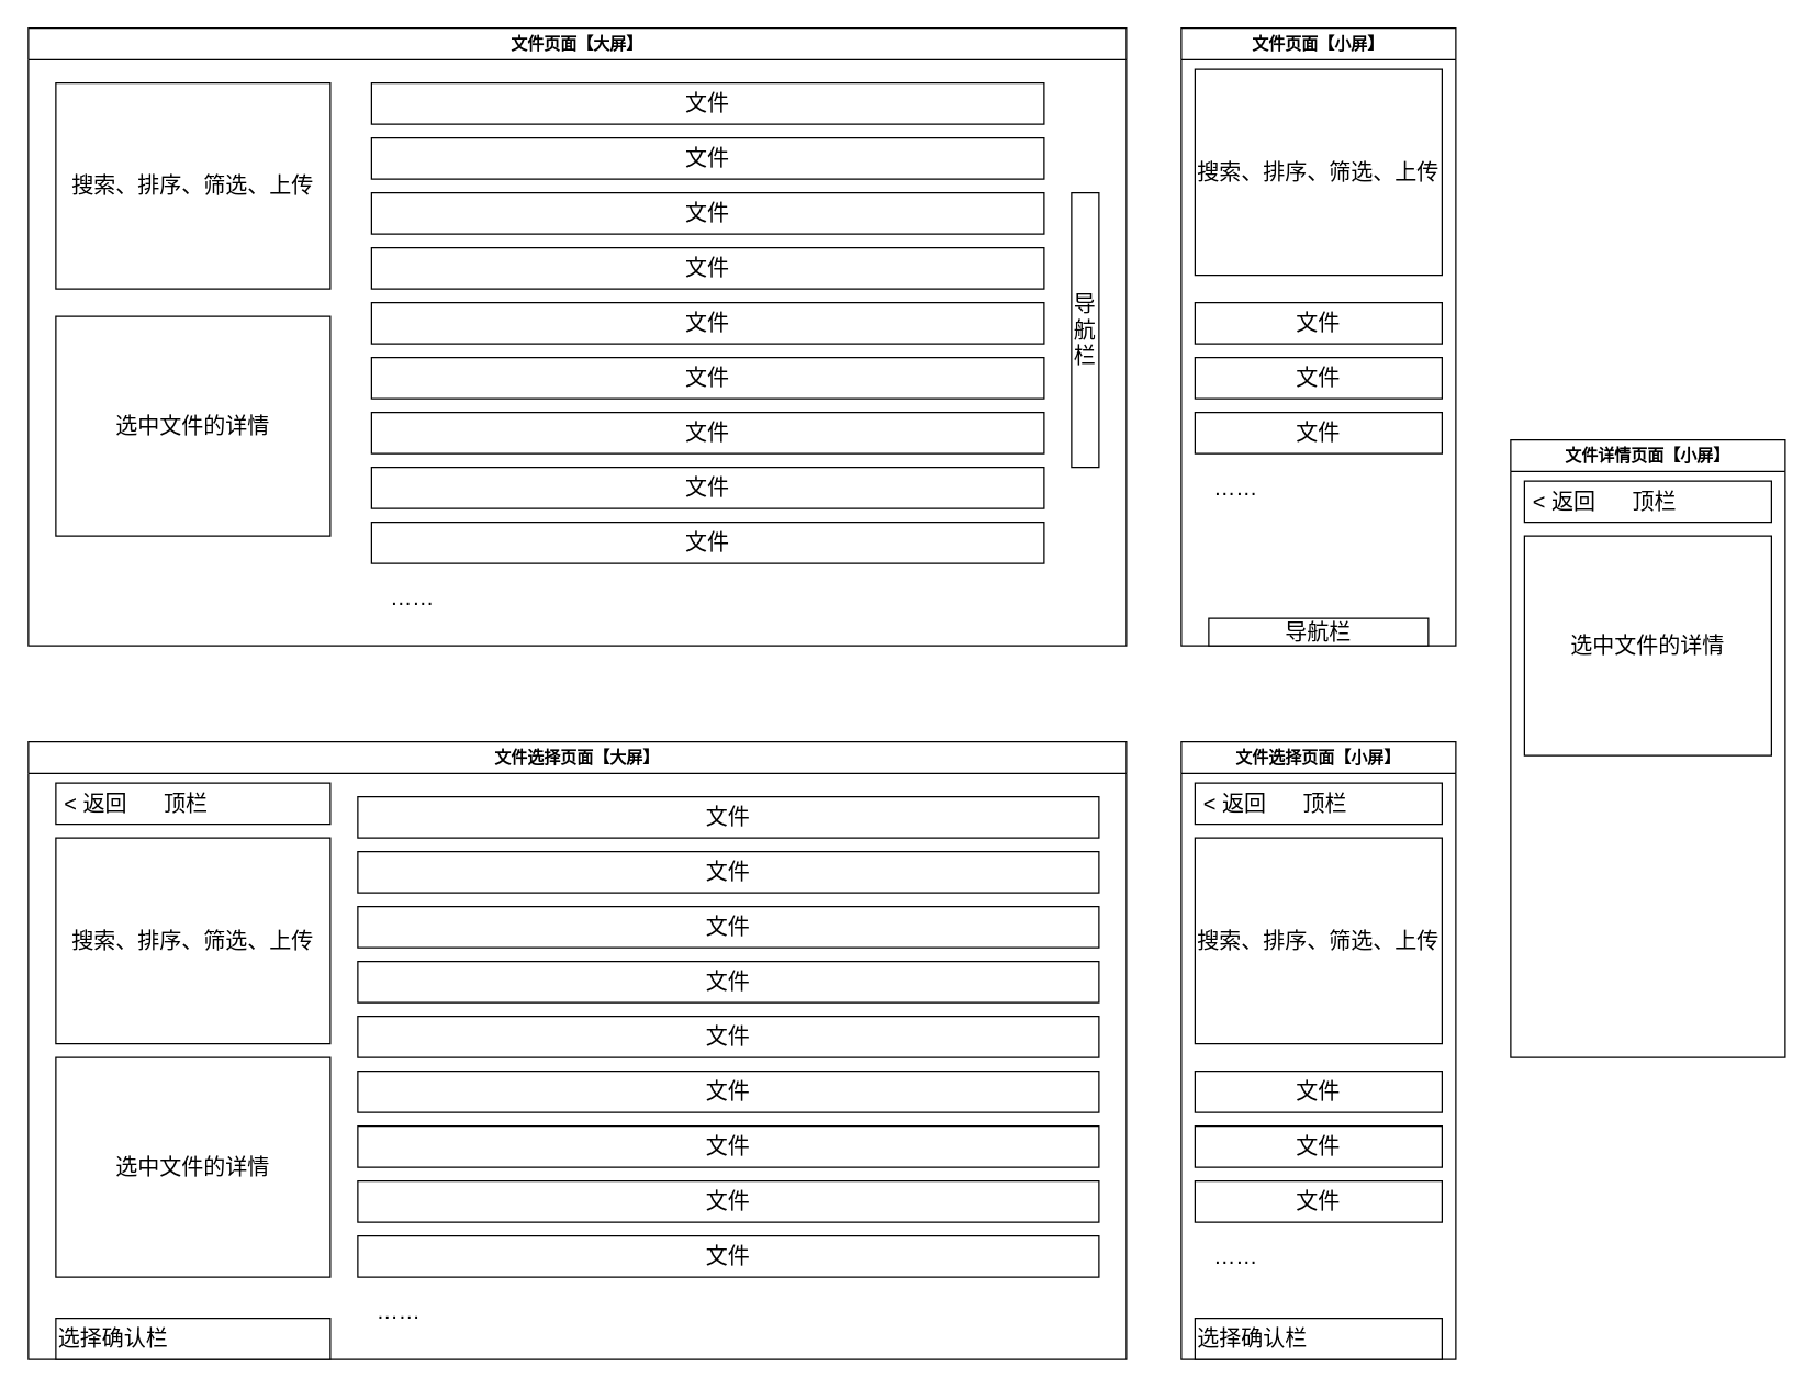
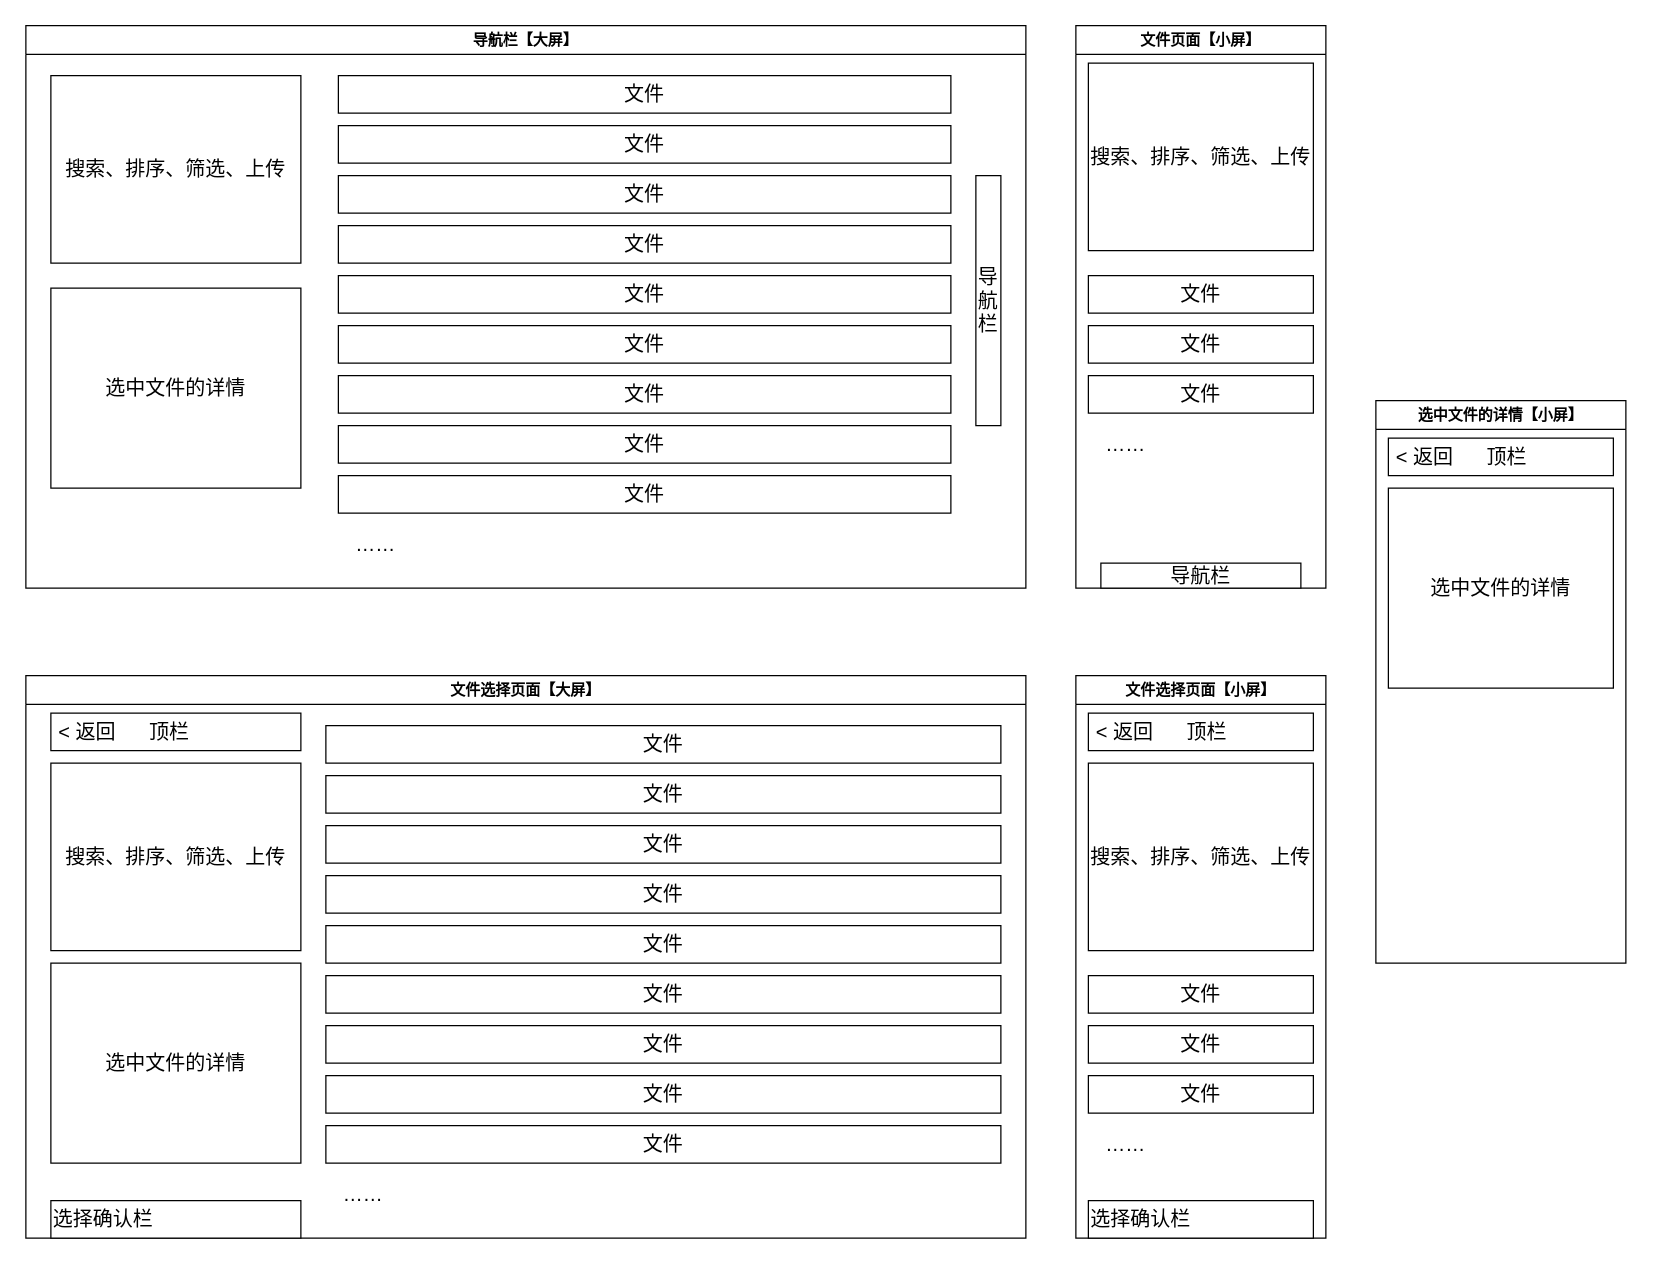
- <mxCell id="2" value="文件页面【大屏】" style="swimlane;whiteSpace=wrap;html=1;" parent="1" vertex="1"><mxGeometry x="20" y="20" width="800" height="450" as="geometry" /></mxCell>
+ <mxCell id="2" value="导航栏【大屏】" style="swimlane;whiteSpace=wrap;html=1;" parent="1" vertex="1"><mxGeometry x="20" y="20" width="800" height="450" as="geometry" /></mxCell>
- <mxCell id="23" value="文件详情页面【小屏】" style="swimlane;whiteSpace=wrap;html=1;" vertex="1" parent="1"><mxGeometry x="1100" y="320" width="200" height="450" as="geometry"><mxRectangle x="920" y="80" width="140" height="30" as="alternateBounds" /></mxGeometry></mxCell>
+ <mxCell id="23" value="选中文件的详情【小屏】" style="swimlane;whiteSpace=wrap;html=1;" vertex="1" parent="1"><mxGeometry x="1100" y="320" width="200" height="450" as="geometry"><mxRectangle x="920" y="80" width="140" height="30" as="alternateBounds" /></mxGeometry></mxCell>
